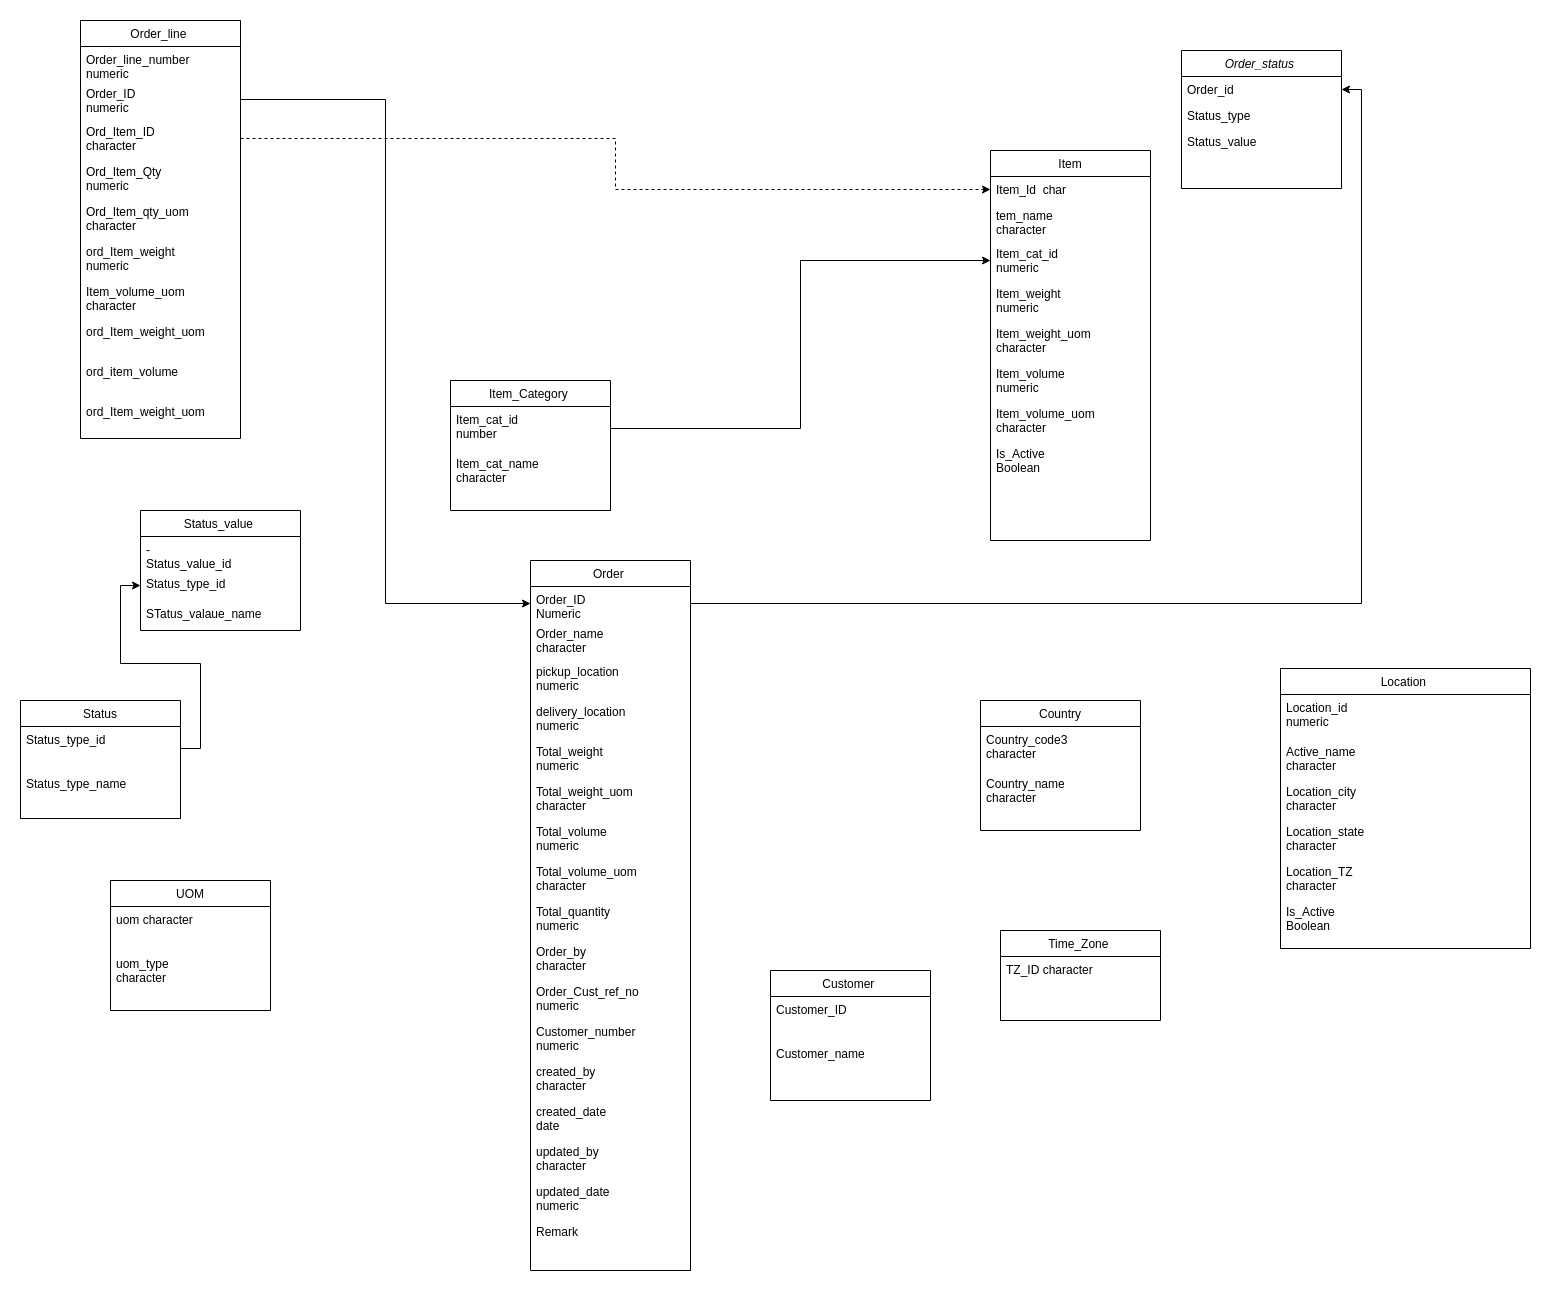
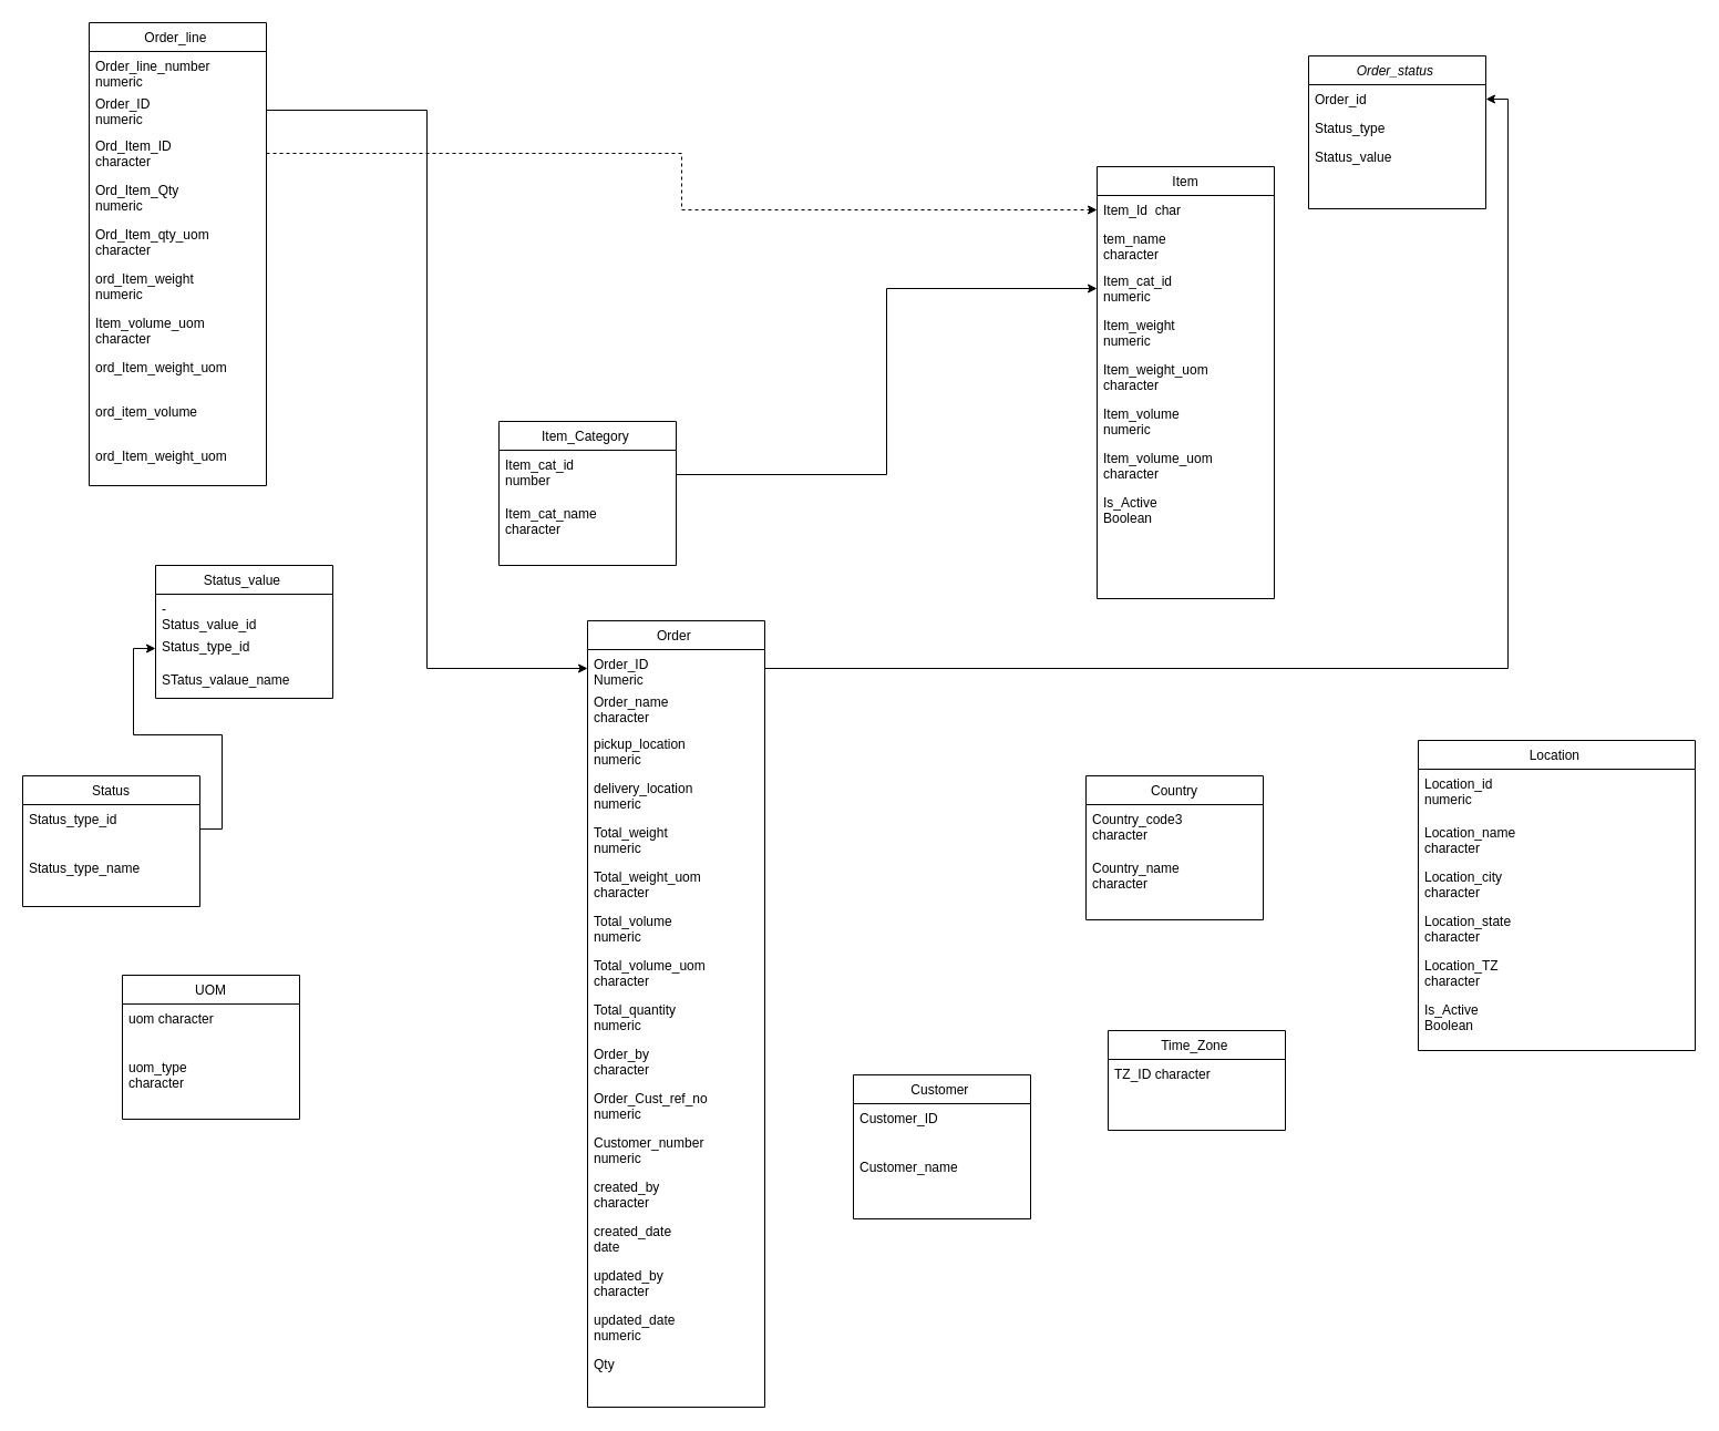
- <mxCell id="8" value="Active_name&#10;character" style="text;align=left;verticalAlign=top;spacingLeft=4;spacingRight=4;overflow=hidden;rotatable=0;points=[[0,0.5],[1,0.5]];portConstraint=eastwest;rounded=0;shadow=0;html=0;" parent="6" vertex="1"><mxGeometry y="70" width="250" height="40" as="geometry" /></mxCell>
+ <mxCell id="8" value="Location_name&#10;character" style="text;align=left;verticalAlign=top;spacingLeft=4;spacingRight=4;overflow=hidden;rotatable=0;points=[[0,0.5],[1,0.5]];portConstraint=eastwest;rounded=0;shadow=0;html=0;" parent="6" vertex="1"><mxGeometry y="70" width="250" height="40" as="geometry" /></mxCell>
- <mxCell id="45" value="Remark&#10;&#10;&#10;&#10;" style="text;align=left;verticalAlign=top;spacingLeft=4;spacingRight=4;overflow=hidden;rotatable=0;points=[[0,0.5],[1,0.5]];portConstraint=eastwest;rounded=0;shadow=0;html=0;" vertex="1" parent="28"><mxGeometry y="658" width="160" height="40" as="geometry" /></mxCell>
+ <mxCell id="45" value="Qty&#10;&#10;&#10;&#10;" style="text;align=left;verticalAlign=top;spacingLeft=4;spacingRight=4;overflow=hidden;rotatable=0;points=[[0,0.5],[1,0.5]];portConstraint=eastwest;rounded=0;shadow=0;html=0;" vertex="1" parent="28"><mxGeometry y="658" width="160" height="40" as="geometry" /></mxCell>
